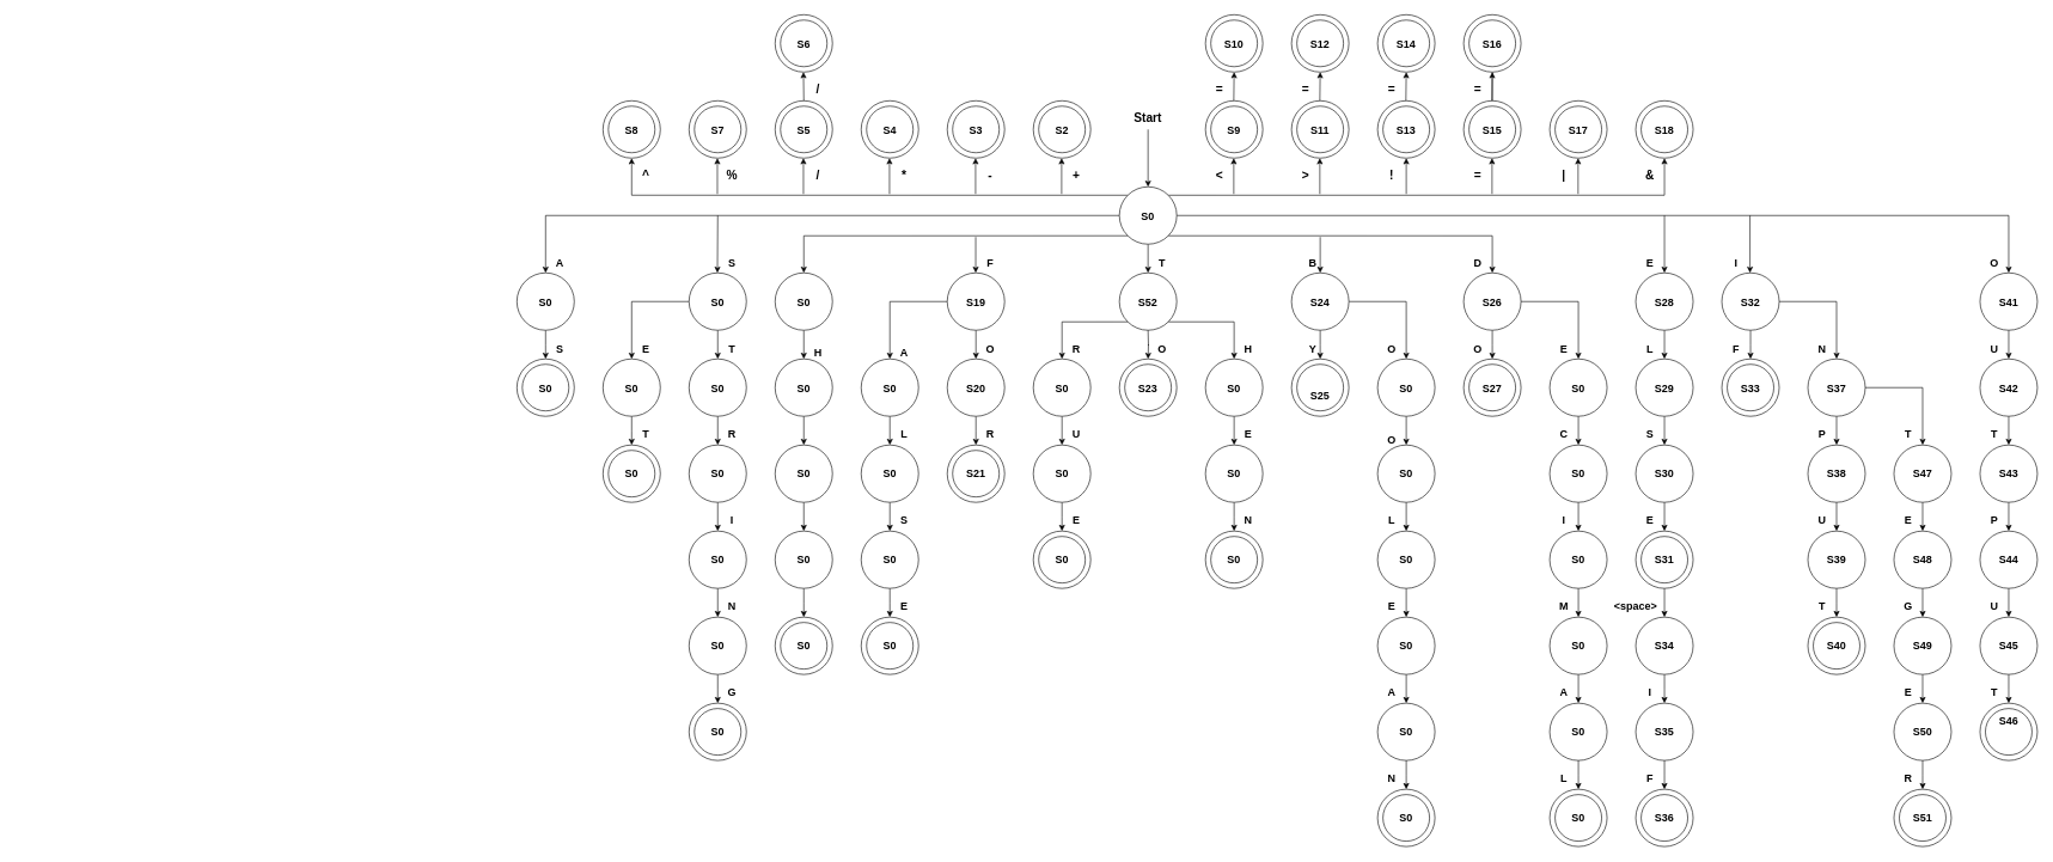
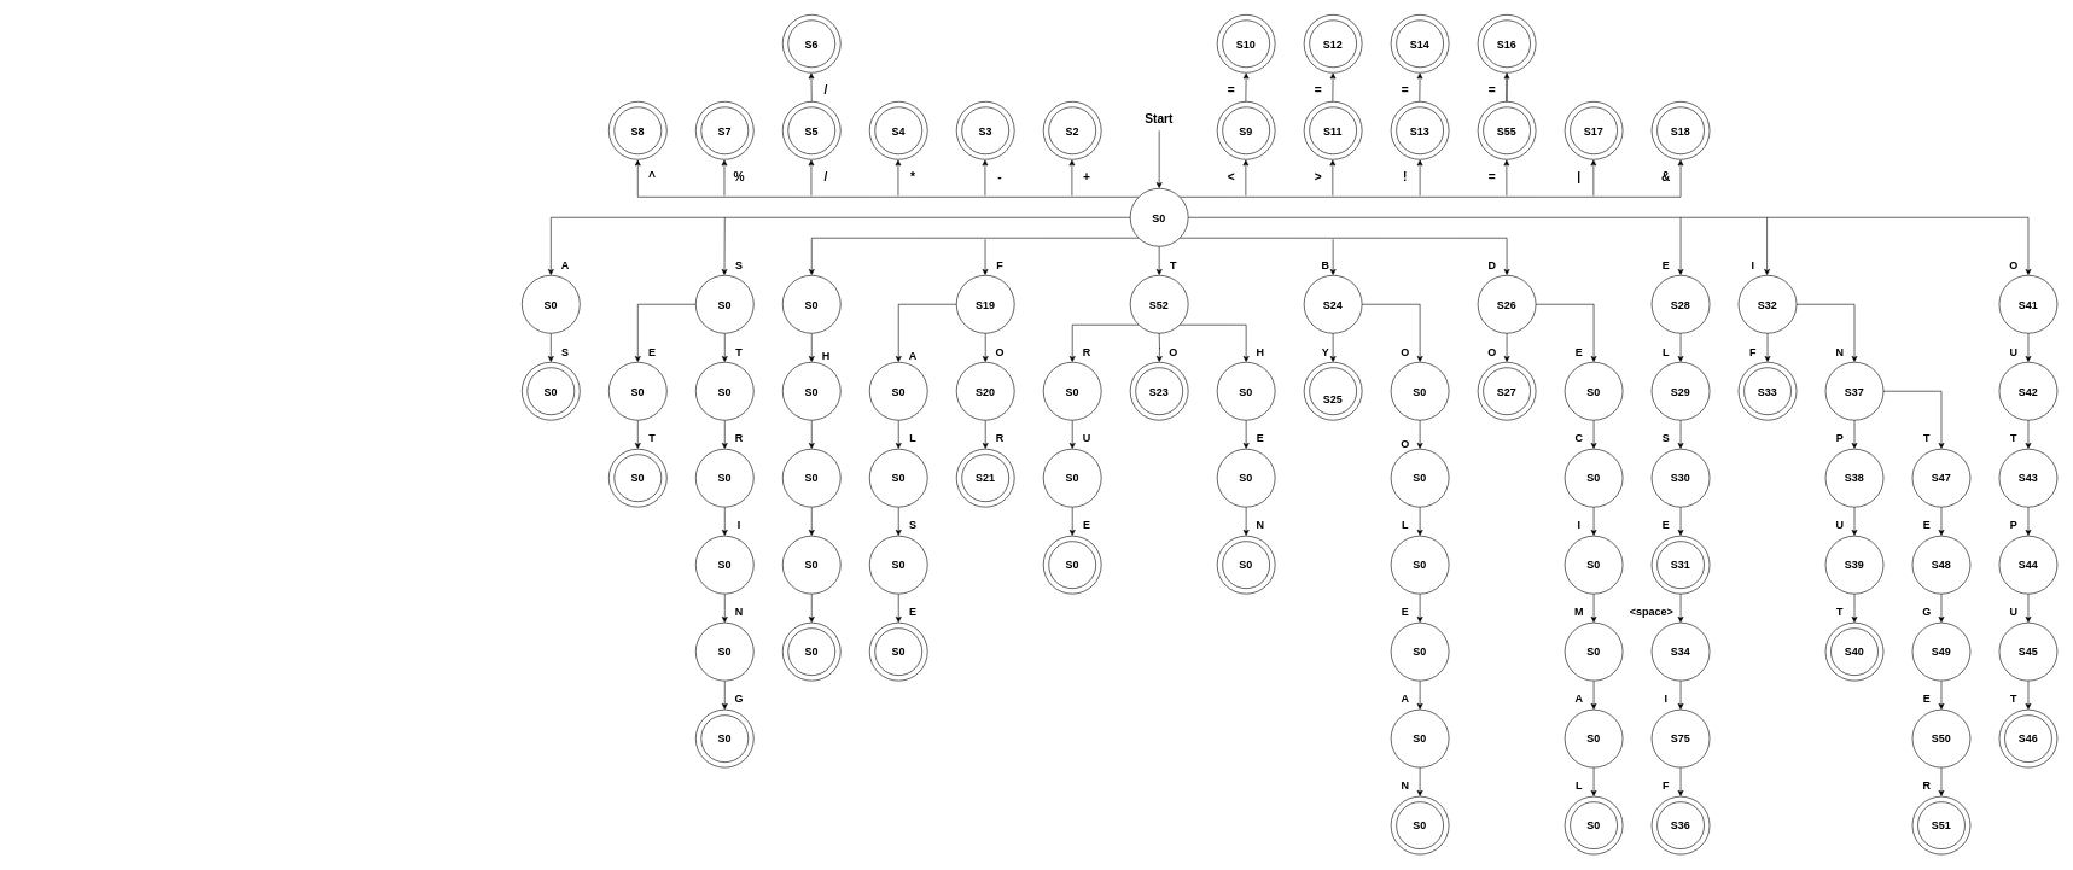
- <mxCell id="237" value="&lt;b style=&quot;font-size: 15px;&quot;&gt;S15&lt;/b&gt;" style="text;html=1;strokeColor=none;fillColor=none;align=center;verticalAlign=middle;whiteSpace=wrap;rounded=0;fontSize=15;" vertex="1" parent="1"><mxGeometry x="2050" y="165" width="60" height="30" as="geometry" /></mxCell>
+ <mxCell id="237" value="&lt;b style=&quot;font-size: 15px;&quot;&gt;S55&lt;/b&gt;" style="text;html=1;strokeColor=none;fillColor=none;align=center;verticalAlign=middle;whiteSpace=wrap;rounded=0;fontSize=15;" vertex="1" parent="1"><mxGeometry x="2050" y="165" width="60" height="30" as="geometry" /></mxCell>
- <mxCell id="288" value="&lt;b style=&quot;font-size: 15px;&quot;&gt;S46&lt;/b&gt;" style="text;html=1;strokeColor=none;fillColor=none;align=center;verticalAlign=middle;whiteSpace=wrap;rounded=0;fontSize=15;" vertex="1" parent="1"><mxGeometry x="2770" y="990" width="60" height="30" as="geometry" /></mxCell>
+ <mxCell id="288" value="&lt;b style=&quot;font-size: 15px;&quot;&gt;S46&lt;/b&gt;" style="text;html=1;strokeColor=none;fillColor=none;align=center;verticalAlign=middle;whiteSpace=wrap;rounded=0;fontSize=15;" vertex="1" parent="1"><mxGeometry x="2770" y="1005" width="60" height="30" as="geometry" /></mxCell>
- <mxCell id="291" value="&lt;b style=&quot;font-size: 15px;&quot;&gt;S35&lt;/b&gt;" style="text;html=1;strokeColor=none;fillColor=none;align=center;verticalAlign=middle;whiteSpace=wrap;rounded=0;fontSize=15;" vertex="1" parent="1"><mxGeometry x="2290" y="1005" width="60" height="30" as="geometry" /></mxCell>
+ <mxCell id="291" value="&lt;b style=&quot;font-size: 15px;&quot;&gt;S75&lt;/b&gt;" style="text;html=1;strokeColor=none;fillColor=none;align=center;verticalAlign=middle;whiteSpace=wrap;rounded=0;fontSize=15;" vertex="1" parent="1"><mxGeometry x="2290" y="1005" width="60" height="30" as="geometry" /></mxCell>
